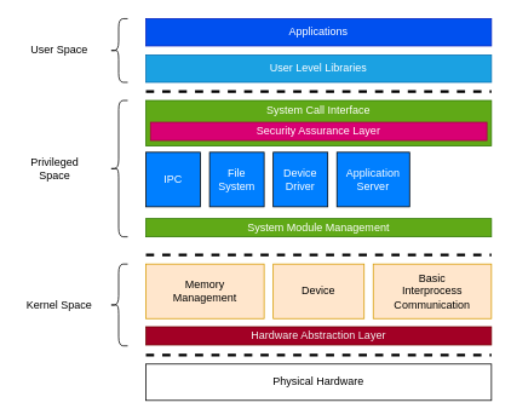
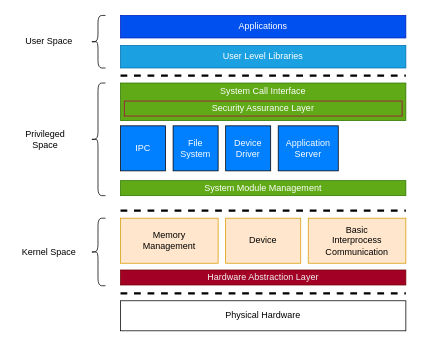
- <mxCell id="20" value="Security Assurance Layer" style="rounded=0;whiteSpace=wrap;html=1;fillColor=#d80073;strokeColor=#A50040;fontColor=#ffffff;" vertex="1" parent="1"><mxGeometry x="165" y="134" width="370" height="20" as="geometry" /></mxCell>
+ <mxCell id="20" value="Security Assurance Layer" style="rounded=0;whiteSpace=wrap;html=1;fillColor=#60a917;strokeColor=#A50040;fontColor=#ffffff;" vertex="1" parent="1"><mxGeometry x="165" y="134" width="370" height="20" as="geometry" /></mxCell>
